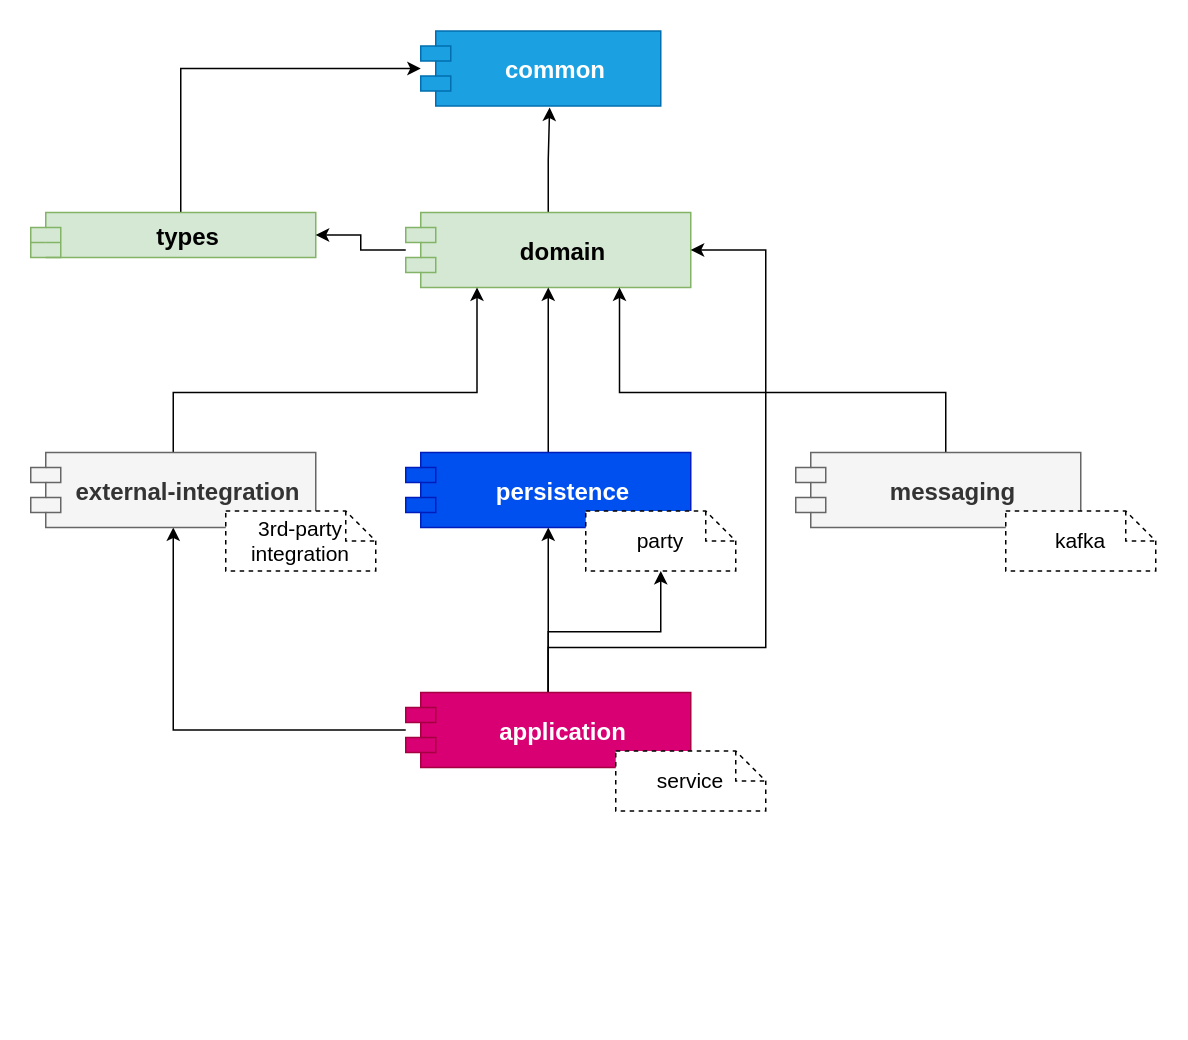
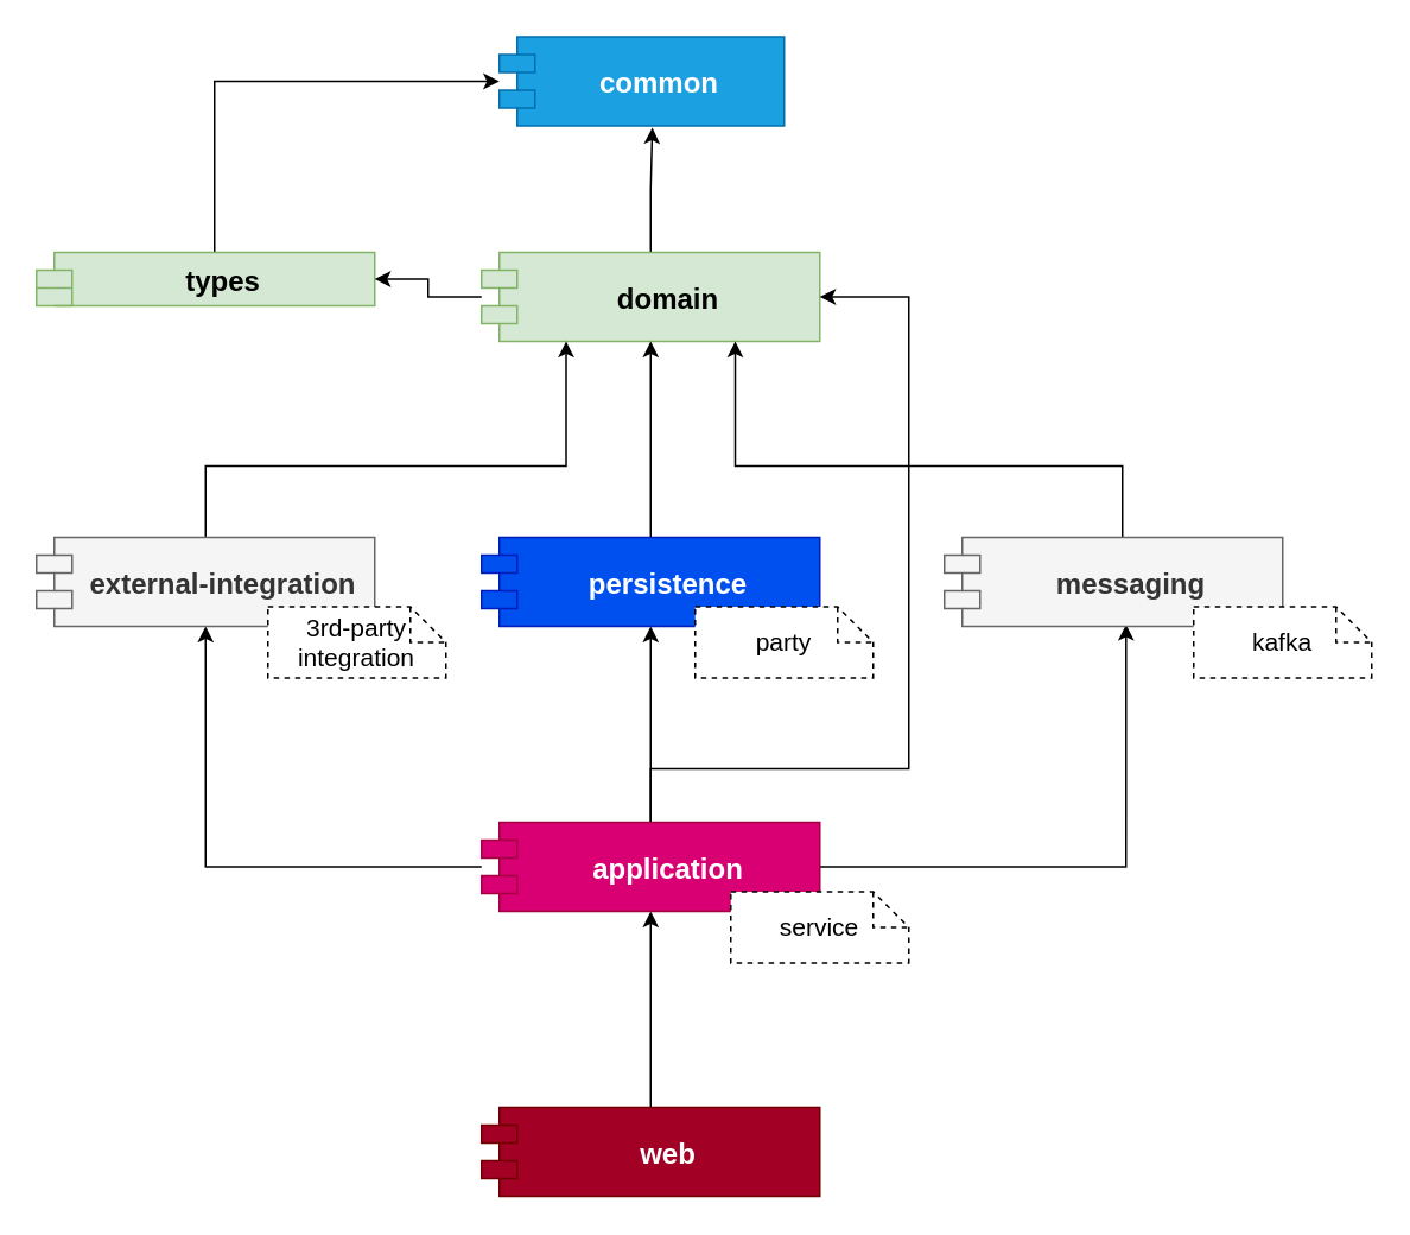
- <mxCell id="11" style="edgeStyle=orthogonalEdgeStyle;rounded=0;orthogonalLoop=1;jettySize=auto;html=1;fontSize=16;" edge="1" parent="1" source="14" target="24"><mxGeometry relative="1" as="geometry" /></mxCell>
+ <mxCell id="11" style="edgeStyle=orthogonalEdgeStyle;rounded=0;orthogonalLoop=1;jettySize=auto;html=1;entryX=0.537;entryY=0.98;entryDx=0;entryDy=0;entryPerimeter=0;fontSize=16;" edge="1" parent="1" source="14" target="18"><mxGeometry relative="1" as="geometry" /></mxCell>
+ <mxCell id="8" style="edgeStyle=orthogonalEdgeStyle;rounded=0;orthogonalLoop=1;jettySize=auto;html=1;entryX=0.5;entryY=1;entryDx=0;entryDy=0;fontSize=16;" edge="1" parent="1" source="9" target="14"><mxGeometry relative="1" as="geometry" /></mxCell>
+ <mxCell id="9" value="web" style="shape=module;align=left;spacingLeft=20;align=center;verticalAlign=middle;fontStyle=1;fontSize=16;fillColor=#a20025;strokeColor=#6F0000;fontColor=#ffffff;" vertex="1" parent="1"><mxGeometry x="270" y="621" width="190" height="50" as="geometry" /></mxCell>
